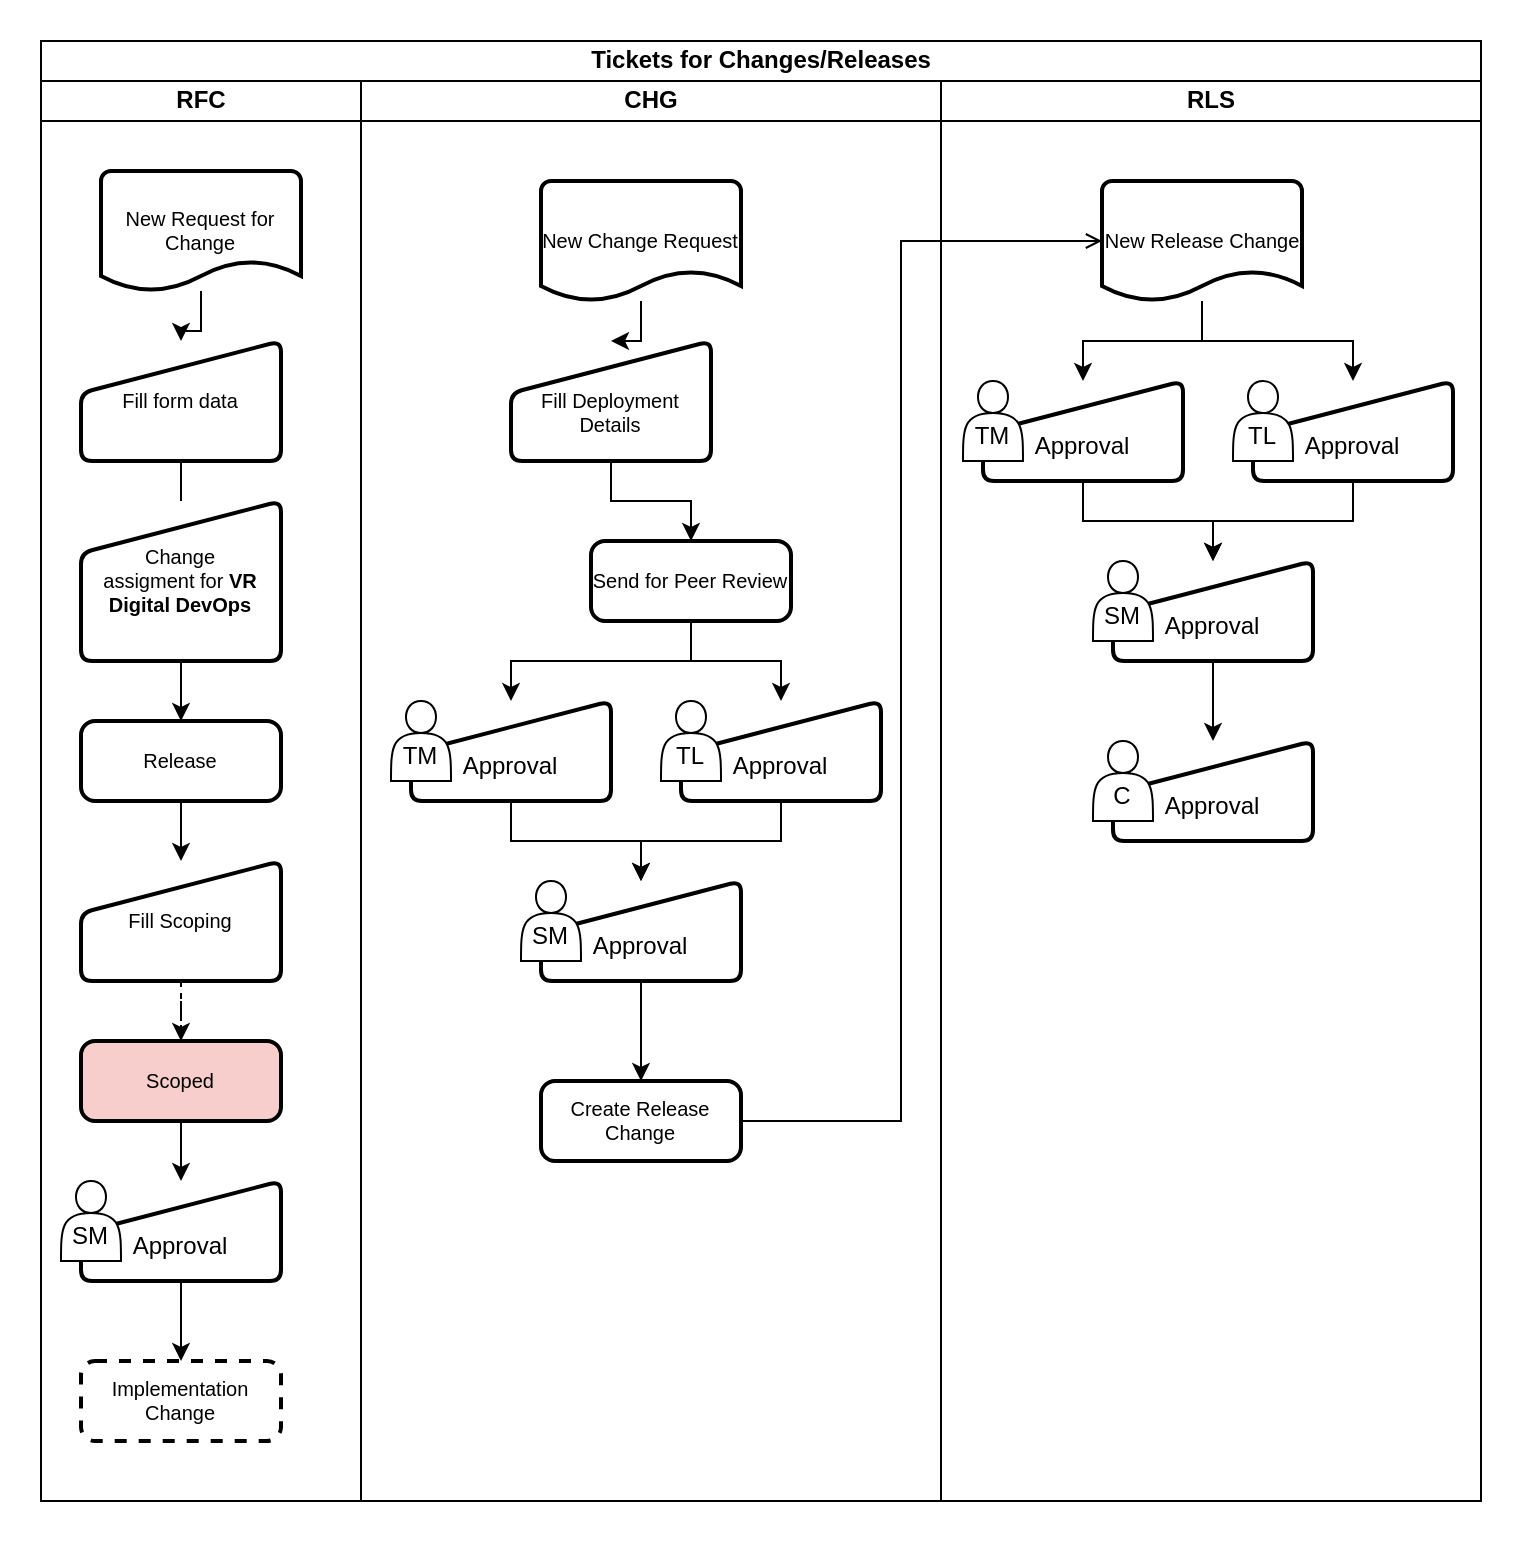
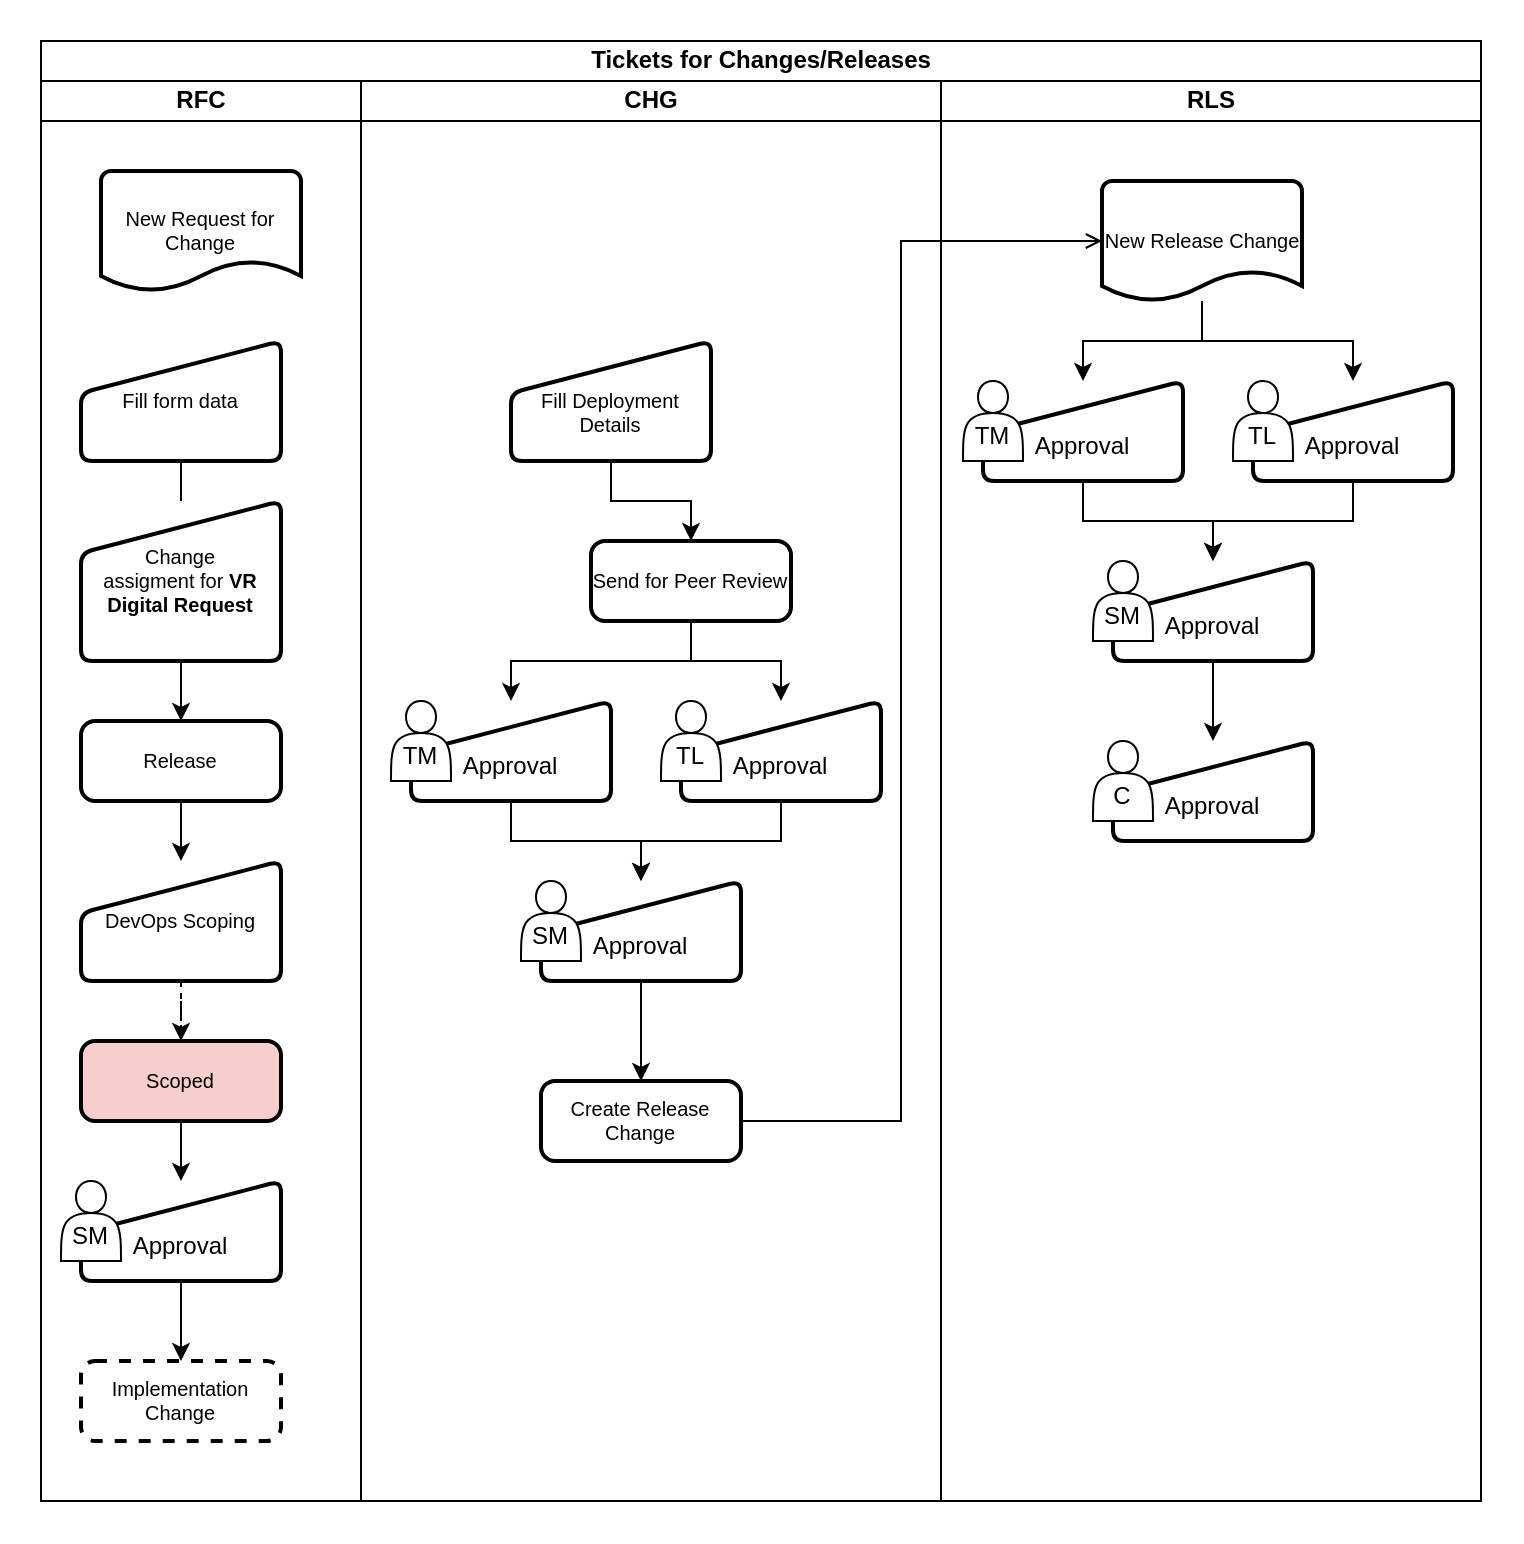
- <mxCell id="23" value="New Change Request" style="strokeWidth=2;html=1;shape=mxgraph.flowchart.document2;whiteSpace=wrap;size=0.25;fontSize=10;" vertex="1" parent="21"><mxGeometry x="90" y="50" width="100" height="60" as="geometry" /></mxCell>
- <mxCell id="4" style="edgeStyle=orthogonalEdgeStyle;rounded=0;orthogonalLoop=1;jettySize=auto;html=1;" edge="1" parent="3" source="5" target="7"><mxGeometry relative="1" as="geometry" /></mxCell>
- <mxCell id="22" style="edgeStyle=orthogonalEdgeStyle;rounded=0;orthogonalLoop=1;jettySize=auto;html=1;" edge="1" parent="21" source="23" target="25"><mxGeometry relative="1" as="geometry" /></mxCell>
- <mxCell id="9" value="&lt;div&gt;Change &lt;br&gt;&lt;/div&gt;&lt;div&gt;assigment for &lt;b&gt;VR Digital DevOps&lt;/b&gt;&lt;/div&gt;" style="html=1;strokeWidth=2;shape=manualInput;whiteSpace=wrap;rounded=1;size=26;arcSize=11;fontSize=10;" vertex="1" parent="3"><mxGeometry x="20" y="210" width="100" height="80" as="geometry" /></mxCell>
+ <mxCell id="9" value="&lt;div&gt;Change &lt;br&gt;&lt;/div&gt;&lt;div&gt;assigment for &lt;b&gt;VR Digital Request&lt;/b&gt;&lt;/div&gt;" style="html=1;strokeWidth=2;shape=manualInput;whiteSpace=wrap;rounded=1;size=26;arcSize=11;fontSize=10;" vertex="1" parent="3"><mxGeometry x="20" y="210" width="100" height="80" as="geometry" /></mxCell>
- <mxCell id="13" value="Fill Scoping" style="html=1;strokeWidth=2;shape=manualInput;whiteSpace=wrap;rounded=1;size=26;arcSize=11;fontSize=10;" vertex="1" parent="3"><mxGeometry x="20" y="390" width="100" height="60" as="geometry" /></mxCell>
+ <mxCell id="13" value="DevOps Scoping" style="html=1;strokeWidth=2;shape=manualInput;whiteSpace=wrap;rounded=1;size=26;arcSize=11;fontSize=10;" vertex="1" parent="3"><mxGeometry x="20" y="390" width="100" height="60" as="geometry" /></mxCell>
